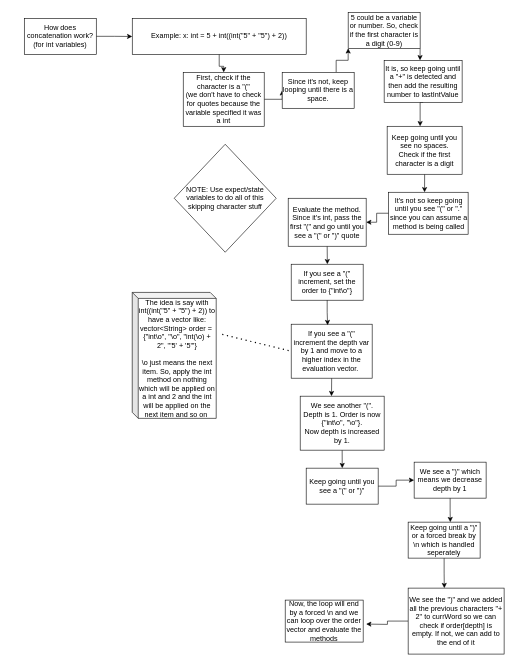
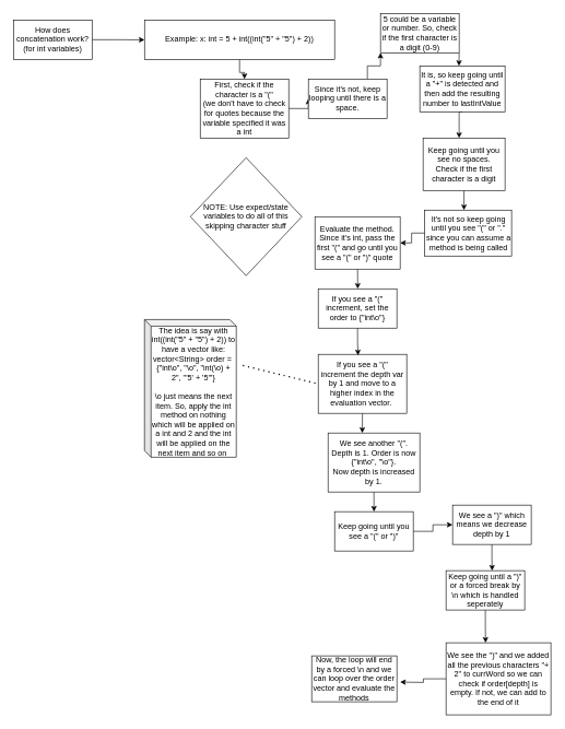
- <mxCell id="3" value="How does concatenation work?&lt;div&gt;(for int variables)&lt;/div&gt;" style="rounded=0;whiteSpace=wrap;html=1;" vertex="1" parent="1"><mxGeometry x="40" y="30" width="120" height="60" as="geometry" /></mxCell>
+ <mxCell id="3" value="How does concatenation work?&lt;div&gt;(for int variables)&lt;/div&gt;" style="rounded=0;whiteSpace=wrap;html=1;" vertex="1" parent="1"><mxGeometry y="30" width="120" height="60" as="geometry" x="20" /></mxCell>
